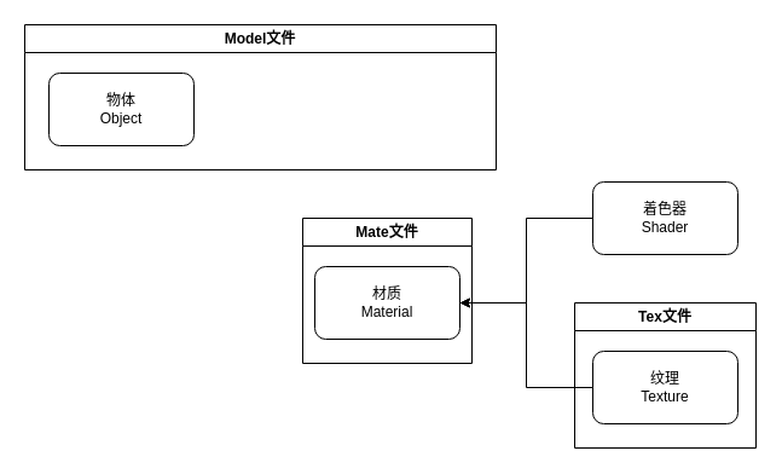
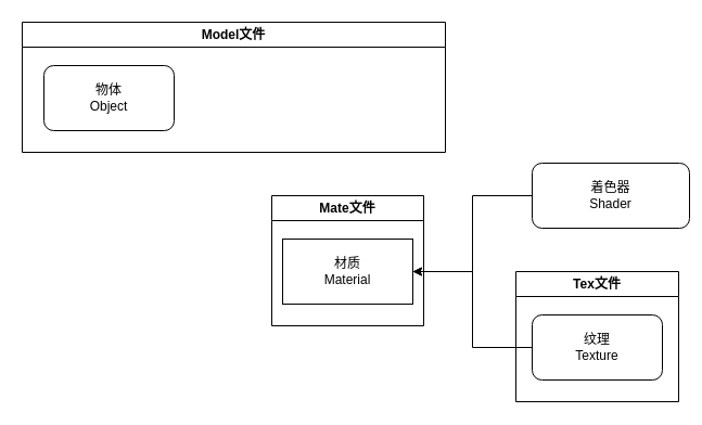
- <mxCell id="3" value="着色器&lt;br&gt;Shader" style="rounded=1;whiteSpace=wrap;html=1;" vertex="1" parent="1"><mxGeometry x="490" y="150" width="120" height="60" as="geometry" /></mxCell>
+ <mxCell id="3" value="着色器&lt;br&gt;Shader" style="rounded=1;whiteSpace=wrap;html=1;" vertex="1" parent="1"><mxGeometry x="490" y="150" width="145" height="60" as="geometry" /></mxCell>
- <mxCell id="8" value="材质&lt;br&gt;Material" style="rounded=1;whiteSpace=wrap;html=1;" vertex="1" parent="1"><mxGeometry x="260" y="220" width="120" height="60" as="geometry" /></mxCell>
+ <mxCell id="8" value="材质&lt;br&gt;Material" style="whiteSpace=wrap;html=1;rounded=0;" vertex="1" parent="1"><mxGeometry x="260" y="220" width="120" height="60" as="geometry" /></mxCell>
